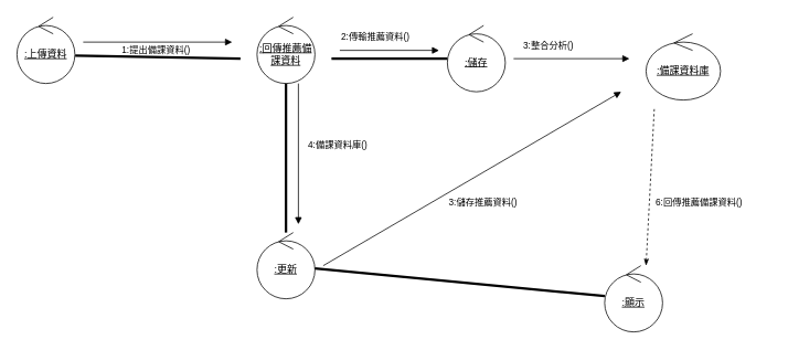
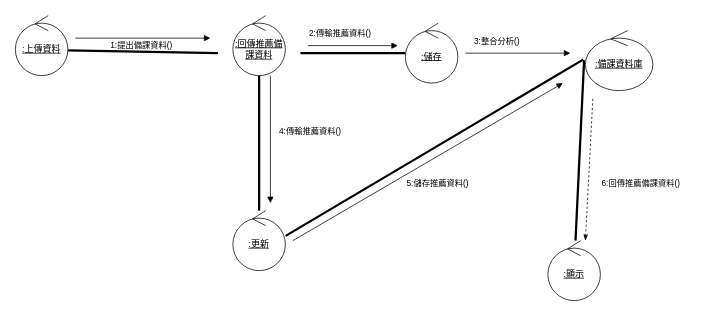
- <mxCell id="21" value="&lt;span style=&quot;color: rgb(0, 0, 0); font-family: Helvetica; font-size: 11px; font-style: normal; font-variant-ligatures: normal; font-variant-caps: normal; font-weight: 400; letter-spacing: normal; orphans: 2; text-align: center; text-indent: 0px; text-transform: none; widows: 2; word-spacing: 0px; -webkit-text-stroke-width: 0px; background-color: rgb(255, 255, 255); text-decoration-thickness: initial; text-decoration-style: initial; text-decoration-color: initial; float: none; display: inline !important;&quot;&gt;4:備課資料庫()&lt;/span&gt;" style="text;whiteSpace=wrap;html=1;" parent="1" vertex="1"><mxGeometry x="370" y="160" width="120" height="40" as="geometry" /></mxCell>
+ <mxCell id="21" value="&lt;span style=&quot;color: rgb(0, 0, 0); font-family: Helvetica; font-size: 11px; font-style: normal; font-variant-ligatures: normal; font-variant-caps: normal; font-weight: 400; letter-spacing: normal; orphans: 2; text-align: center; text-indent: 0px; text-transform: none; widows: 2; word-spacing: 0px; -webkit-text-stroke-width: 0px; background-color: rgb(255, 255, 255); text-decoration-thickness: initial; text-decoration-style: initial; text-decoration-color: initial; float: none; display: inline !important;&quot;&gt;4:傳輸推薦資料()&lt;/span&gt;" style="text;whiteSpace=wrap;html=1;" parent="1" vertex="1"><mxGeometry x="370" y="160" width="120" height="40" as="geometry" /></mxCell>
+ <mxCell id="10" value="" style="endArrow=none;startArrow=none;endFill=0;startFill=0;endSize=8;html=1;verticalAlign=bottom;labelBackgroundColor=none;strokeWidth=3;rounded=0;entryX=1.005;entryY=0.421;entryDx=0;entryDy=0;entryPerimeter=0;exitX=-0.033;exitY=0.483;exitDx=0;exitDy=0;exitPerimeter=0;" parent="1" source="6" target="5" edge="1"><mxGeometry width="160" relative="1" as="geometry"><mxPoint x="770" y="90" as="sourcePoint" /><mxPoint x="200" y="55" as="targetPoint" /></mxGeometry></mxCell>
- <mxCell id="22" value="&lt;span style=&quot;color: rgb(0, 0, 0); font-family: Helvetica; font-size: 11px; font-style: normal; font-variant-ligatures: normal; font-variant-caps: normal; font-weight: 400; letter-spacing: normal; orphans: 2; text-align: center; text-indent: 0px; text-transform: none; widows: 2; word-spacing: 0px; -webkit-text-stroke-width: 0px; background-color: rgb(255, 255, 255); text-decoration-thickness: initial; text-decoration-style: initial; text-decoration-color: initial; float: none; display: inline !important;&quot;&gt;3:儲存推薦資料()&lt;/span&gt;" style="text;whiteSpace=wrap;html=1;" parent="1" vertex="1"><mxGeometry x="540" y="230" width="120" height="40" as="geometry" /></mxCell>
+ <mxCell id="22" value="&lt;span style=&quot;color: rgb(0, 0, 0); font-family: Helvetica; font-size: 11px; font-style: normal; font-variant-ligatures: normal; font-variant-caps: normal; font-weight: 400; letter-spacing: normal; orphans: 2; text-align: center; text-indent: 0px; text-transform: none; widows: 2; word-spacing: 0px; -webkit-text-stroke-width: 0px; background-color: rgb(255, 255, 255); text-decoration-thickness: initial; text-decoration-style: initial; text-decoration-color: initial; float: none; display: inline !important;&quot;&gt;5:儲存推薦資料()&lt;/span&gt;" style="text;whiteSpace=wrap;html=1;" parent="1" vertex="1"><mxGeometry x="540" y="230" width="120" height="40" as="geometry" /></mxCell>
- <mxCell id="23" value="&lt;span style=&quot;color: rgb(0, 0, 0); font-family: Helvetica; font-size: 11px; font-style: normal; font-variant-ligatures: normal; font-variant-caps: normal; font-weight: 400; letter-spacing: normal; orphans: 2; text-align: center; text-indent: 0px; text-transform: none; widows: 2; word-spacing: 0px; -webkit-text-stroke-width: 0px; background-color: rgb(255, 255, 255); text-decoration-thickness: initial; text-decoration-style: initial; text-decoration-color: initial; float: none; display: inline !important;&quot;&gt;6:回傳推薦備課資料()&lt;/span&gt;" style="text;whiteSpace=wrap;html=1;" parent="1" vertex="1"><mxGeometry x="790" y="230" width="140" height="40" as="geometry" /></mxCell>
+ <mxCell id="23" value="&lt;span style=&quot;color: rgb(0, 0, 0); font-family: Helvetica; font-size: 11px; font-style: normal; font-variant-ligatures: normal; font-variant-caps: normal; font-weight: 400; letter-spacing: normal; orphans: 2; text-align: center; text-indent: 0px; text-transform: none; widows: 2; word-spacing: 0px; -webkit-text-stroke-width: 0px; background-color: rgb(255, 255, 255); text-decoration-thickness: initial; text-decoration-style: initial; text-decoration-color: initial; float: none; display: inline !important;&quot;&gt;6:回傳推薦備課資料()&lt;/span&gt;" style="text;whiteSpace=wrap;html=1;" parent="1" vertex="1"><mxGeometry x="800" y="230" width="140" height="40" as="geometry" /></mxCell>
- <mxCell id="9" value="" style="endArrow=none;startArrow=none;endFill=0;startFill=0;endSize=8;html=1;verticalAlign=bottom;labelBackgroundColor=none;strokeWidth=3;rounded=0;" parent="1" source="3" target="5" edge="1"><mxGeometry width="160" relative="1" as="geometry"><mxPoint x="70" y="280" as="sourcePoint" /><mxPoint x="770" y="90" as="targetPoint" /></mxGeometry></mxCell>
+ <mxCell id="9" value="" style="endArrow=none;startArrow=none;endFill=0;startFill=0;endSize=8;html=1;verticalAlign=bottom;labelBackgroundColor=none;strokeWidth=3;rounded=0;entryX=-0.019;entryY=0.492;entryDx=0;entryDy=0;entryPerimeter=0;" parent="1" source="3" target="6" edge="1"><mxGeometry width="160" relative="1" as="geometry"><mxPoint x="70" y="280" as="sourcePoint" /><mxPoint x="770" y="90" as="targetPoint" /></mxGeometry></mxCell>
